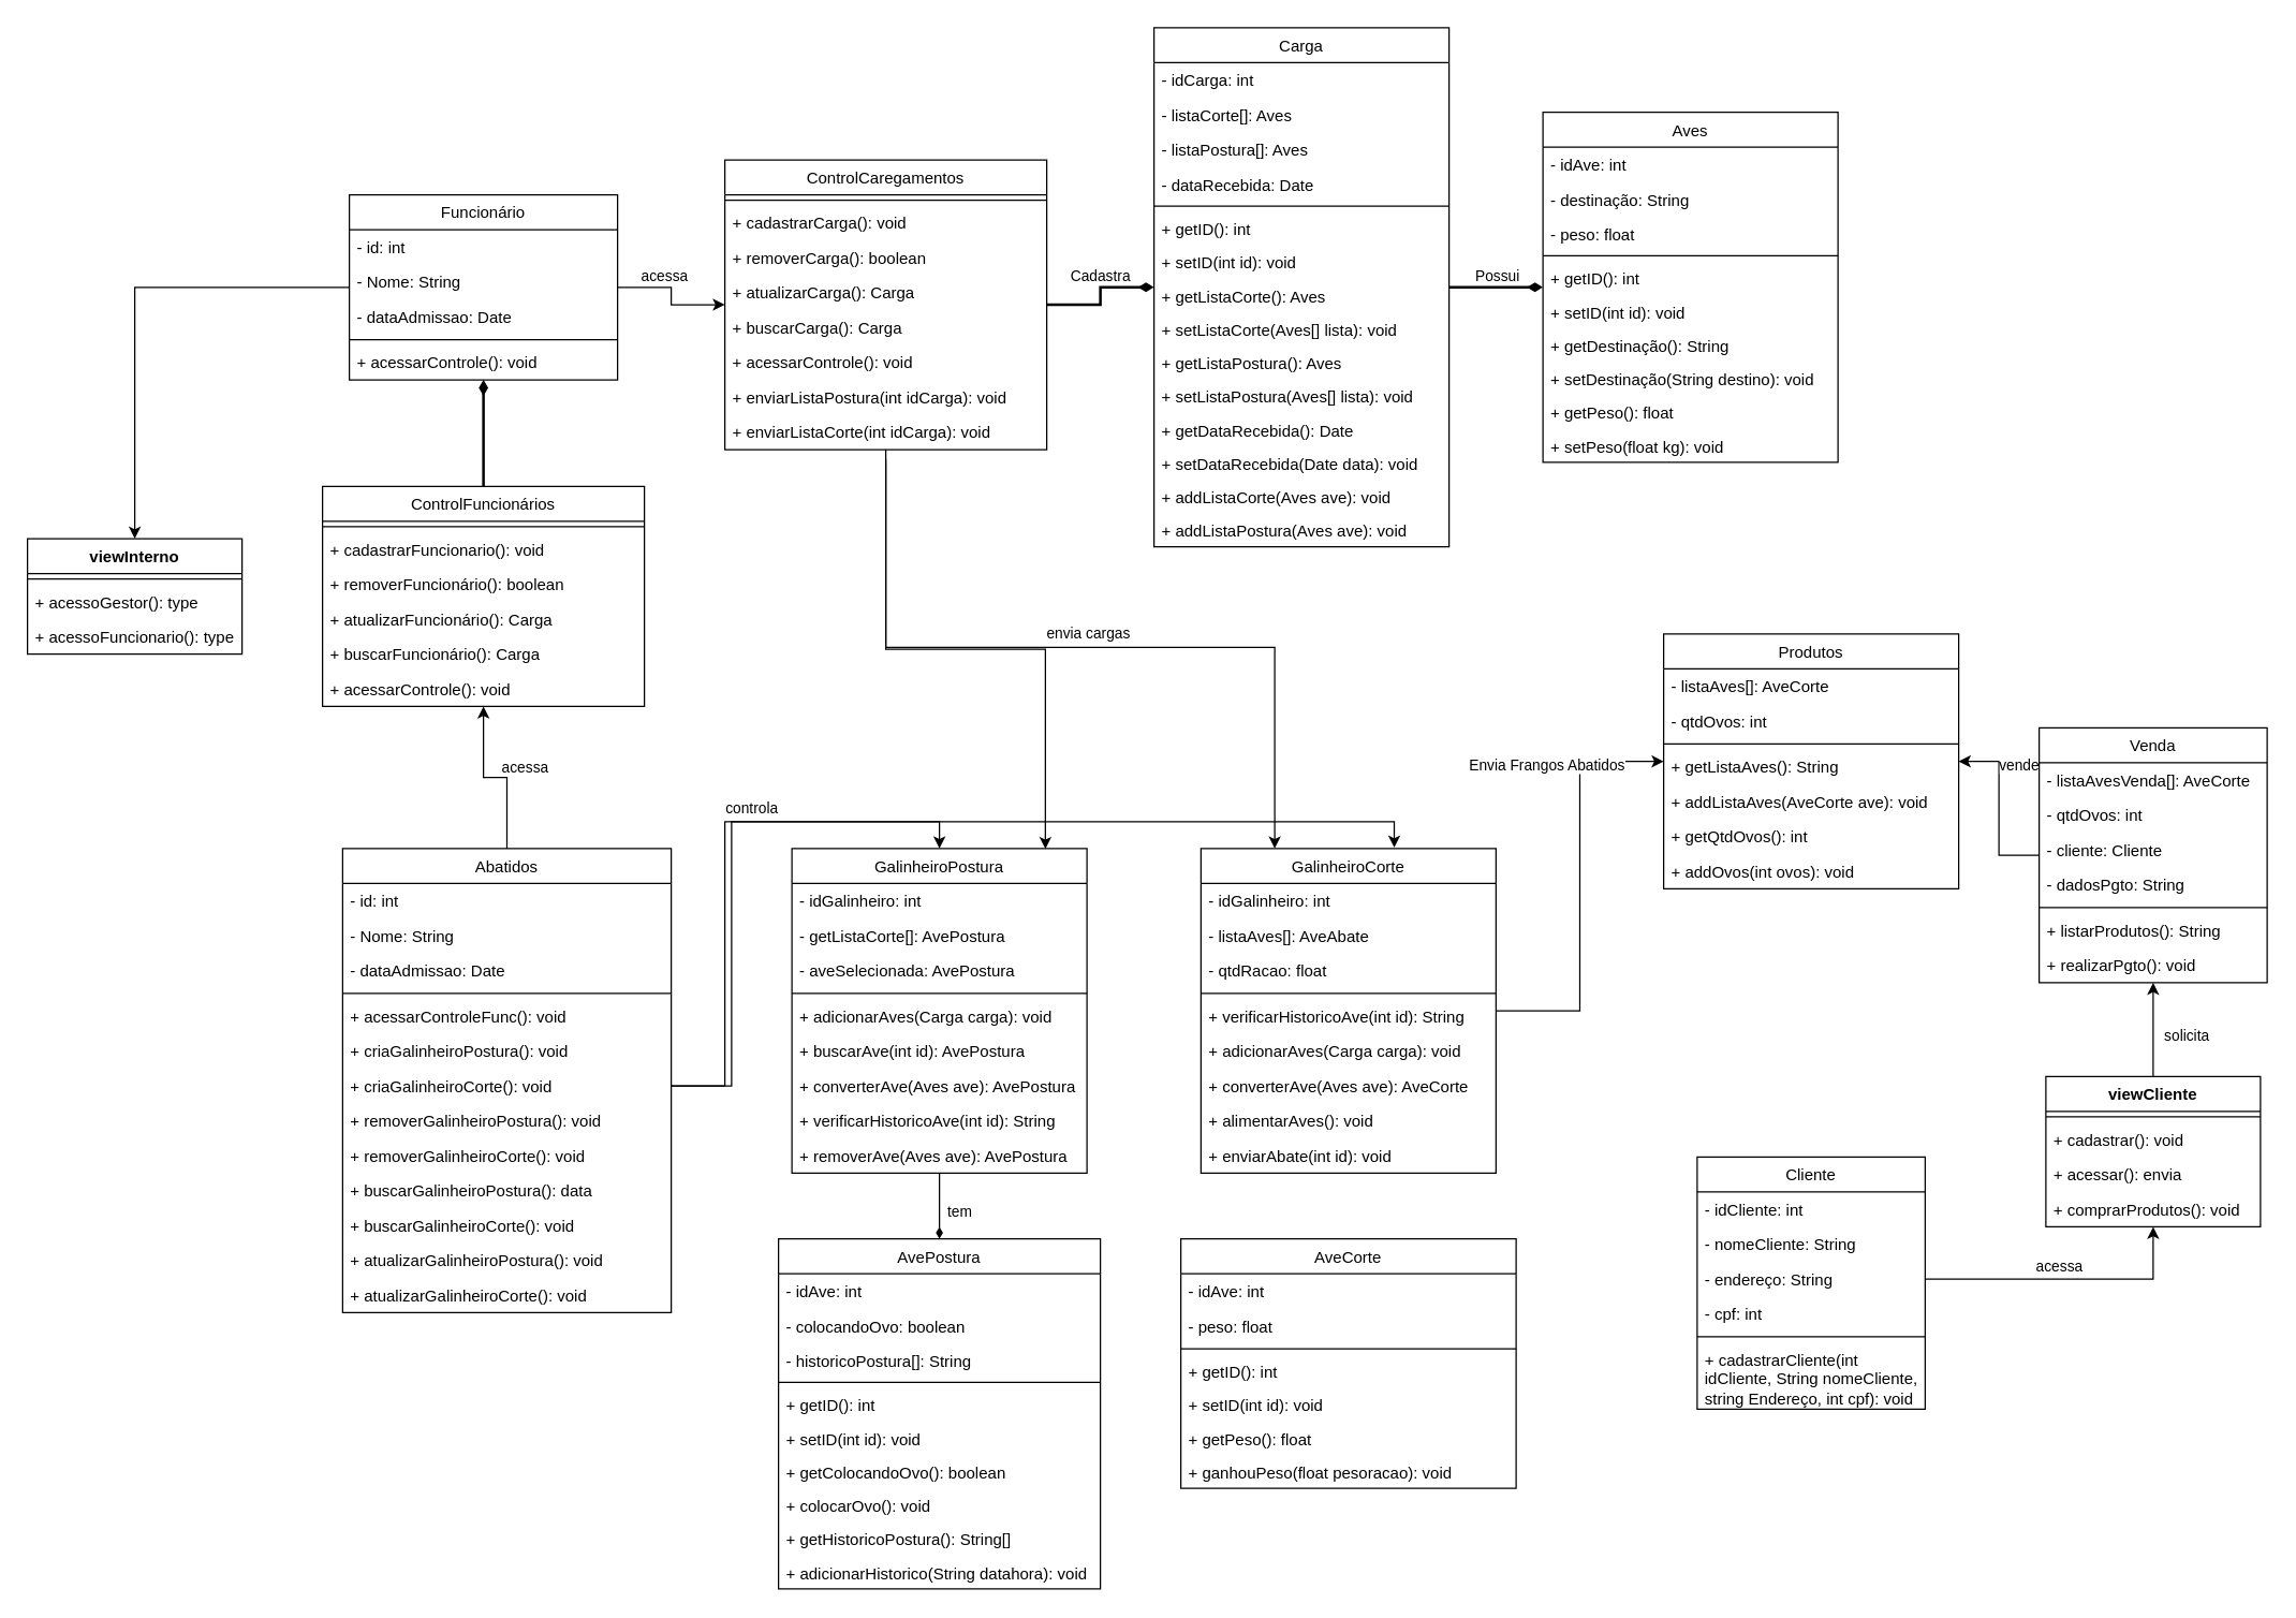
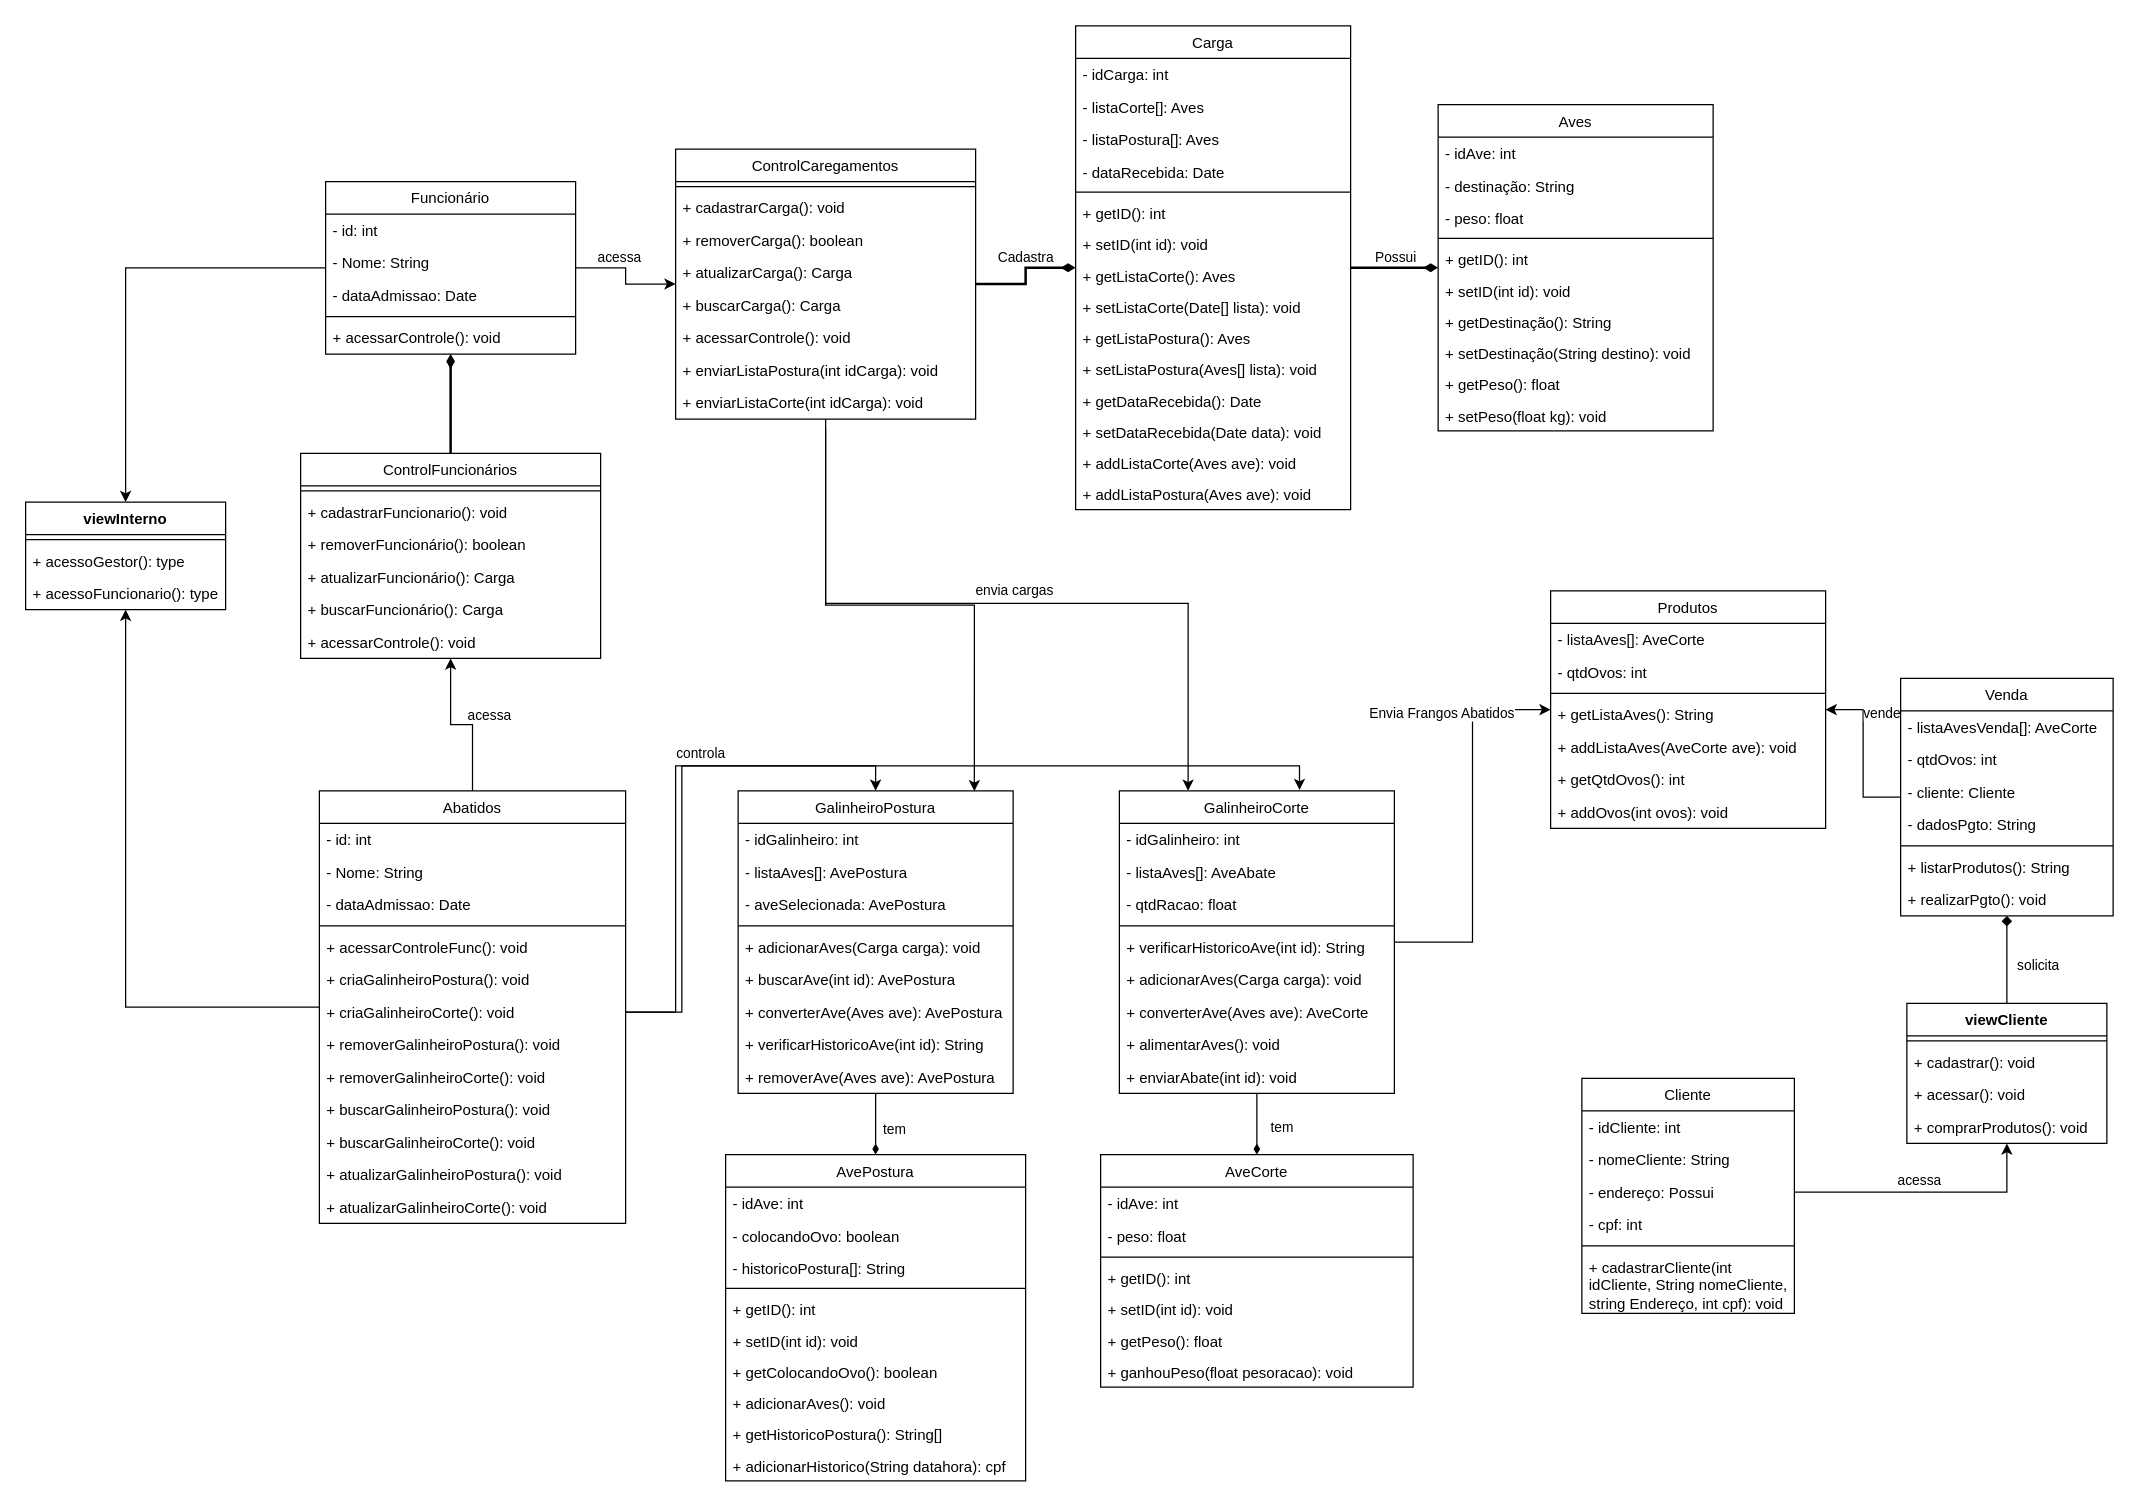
- <mxCell id="32" value="+ setListaCorte(Aves[] lista): void" style="text;strokeColor=none;fillColor=none;align=left;verticalAlign=top;spacingLeft=4;spacingRight=4;overflow=hidden;rotatable=0;points=[[0,0.5],[1,0.5]];portConstraint=eastwest;" parent="23" vertex="1"><mxGeometry y="212" width="220" height="25" as="geometry" /></mxCell>
+ <mxCell id="32" value="+ setListaCorte(Date[] lista): void" style="text;strokeColor=none;fillColor=none;align=left;verticalAlign=top;spacingLeft=4;spacingRight=4;overflow=hidden;rotatable=0;points=[[0,0.5],[1,0.5]];portConstraint=eastwest;" parent="23" vertex="1"><mxGeometry y="212" width="220" height="25" as="geometry" /></mxCell>
- <mxCell id="77" value="- getListaCorte[]: AvePostura" style="text;strokeColor=none;fillColor=none;align=left;verticalAlign=top;spacingLeft=4;spacingRight=4;overflow=hidden;rotatable=0;points=[[0,0.5],[1,0.5]];portConstraint=eastwest;" parent="75" vertex="1"><mxGeometry y="52" width="220" height="26" as="geometry" /></mxCell>
+ <mxCell id="77" value="- listaAves[]: AvePostura" style="text;strokeColor=none;fillColor=none;align=left;verticalAlign=top;spacingLeft=4;spacingRight=4;overflow=hidden;rotatable=0;points=[[0,0.5],[1,0.5]];portConstraint=eastwest;" parent="75" vertex="1"><mxGeometry y="52" width="220" height="26" as="geometry" /></mxCell>
+ <mxCell id="51" style="edgeStyle=orthogonalEdgeStyle;rounded=0;orthogonalLoop=1;jettySize=auto;html=1;" parent="1" source="52" target="135" edge="1"><mxGeometry relative="1" as="geometry" /></mxCell>
- <mxCell id="146" value="solicita" style="edgeStyle=orthogonalEdgeStyle;rounded=0;orthogonalLoop=1;jettySize=auto;html=1;" parent="1" source="148" target="94" edge="1"><mxGeometry x="-0.143" y="-25" relative="1" as="geometry"><mxPoint as="offset" /></mxGeometry></mxCell>
+ <mxCell id="146" value="solicita" style="edgeStyle=orthogonalEdgeStyle;rounded=0;orthogonalLoop=1;jettySize=auto;html=1;endArrow=diamond;" parent="1" source="148" target="94" edge="1"><mxGeometry x="-0.143" y="-25" relative="1" as="geometry"><mxPoint as="offset" /></mxGeometry></mxCell>
- <mxCell id="151" value="+ acessar(): envia" style="text;strokeColor=none;fillColor=none;align=left;verticalAlign=top;spacingLeft=4;spacingRight=4;overflow=hidden;rotatable=0;points=[[0,0.5],[1,0.5]];portConstraint=eastwest;" parent="148" vertex="1"><mxGeometry y="60" width="160" height="26" as="geometry" /></mxCell>
+ <mxCell id="151" value="+ acessar(): void" style="text;strokeColor=none;fillColor=none;align=left;verticalAlign=top;spacingLeft=4;spacingRight=4;overflow=hidden;rotatable=0;points=[[0,0.5],[1,0.5]];portConstraint=eastwest;" parent="148" vertex="1"><mxGeometry y="60" width="160" height="26" as="geometry" /></mxCell>
- <mxCell id="62" value="+ buscarGalinheiroPostura(): data" style="text;strokeColor=none;fillColor=none;align=left;verticalAlign=top;spacingLeft=4;spacingRight=4;overflow=hidden;rotatable=0;points=[[0,0.5],[1,0.5]];portConstraint=eastwest;" parent="52" vertex="1"><mxGeometry y="242" width="245" height="26" as="geometry" /></mxCell>
+ <mxCell id="62" value="+ buscarGalinheiroPostura(): void" style="text;strokeColor=none;fillColor=none;align=left;verticalAlign=top;spacingLeft=4;spacingRight=4;overflow=hidden;rotatable=0;points=[[0,0.5],[1,0.5]];portConstraint=eastwest;" parent="52" vertex="1"><mxGeometry y="242" width="245" height="26" as="geometry" /></mxCell>
+ <mxCell id="121" value="tem" style="edgeStyle=orthogonalEdgeStyle;rounded=0;orthogonalLoop=1;jettySize=auto;html=1;endArrow=diamondThin;endFill=1;strokeWidth=1;" parent="1" source="123" target="113" edge="1"><mxGeometry x="0.091" y="20" relative="1" as="geometry"><mxPoint as="offset" /></mxGeometry></mxCell>
- <mxCell id="142" value="- endereço: String" style="text;strokeColor=none;fillColor=none;align=left;verticalAlign=top;spacingLeft=4;spacingRight=4;overflow=hidden;rotatable=0;points=[[0,0.5],[1,0.5]];portConstraint=eastwest;" parent="139" vertex="1"><mxGeometry y="78" width="170" height="26" as="geometry" /></mxCell>
+ <mxCell id="142" value="- endereço: Possui" style="text;strokeColor=none;fillColor=none;align=left;verticalAlign=top;spacingLeft=4;spacingRight=4;overflow=hidden;rotatable=0;points=[[0,0.5],[1,0.5]];portConstraint=eastwest;" parent="139" vertex="1"><mxGeometry y="78" width="170" height="26" as="geometry" /></mxCell>
- <mxCell id="110" value="+ colocarOvo(): void" style="text;strokeColor=none;fillColor=none;align=left;verticalAlign=top;spacingLeft=4;spacingRight=4;overflow=hidden;rotatable=0;points=[[0,0.5],[1,0.5]];portConstraint=eastwest;" parent="102" vertex="1"><mxGeometry y="186" width="240" height="25" as="geometry" /></mxCell>
+ <mxCell id="110" value="+ adicionarAves(): void" style="text;strokeColor=none;fillColor=none;align=left;verticalAlign=top;spacingLeft=4;spacingRight=4;overflow=hidden;rotatable=0;points=[[0,0.5],[1,0.5]];portConstraint=eastwest;" parent="102" vertex="1"><mxGeometry y="186" width="240" height="25" as="geometry" /></mxCell>
- <mxCell id="112" value="+ adicionarHistorico(String datahora): void" style="text;strokeColor=none;fillColor=none;align=left;verticalAlign=top;spacingLeft=4;spacingRight=4;overflow=hidden;rotatable=0;points=[[0,0.5],[1,0.5]];portConstraint=eastwest;" parent="102" vertex="1"><mxGeometry y="236" width="240" height="25" as="geometry" /></mxCell>
+ <mxCell id="112" value="+ adicionarHistorico(String datahora): cpf" style="text;strokeColor=none;fillColor=none;align=left;verticalAlign=top;spacingLeft=4;spacingRight=4;overflow=hidden;rotatable=0;points=[[0,0.5],[1,0.5]];portConstraint=eastwest;" parent="102" vertex="1"><mxGeometry y="236" width="240" height="25" as="geometry" /></mxCell>
